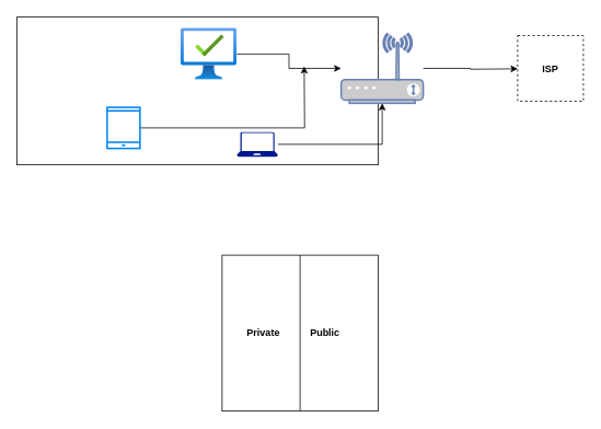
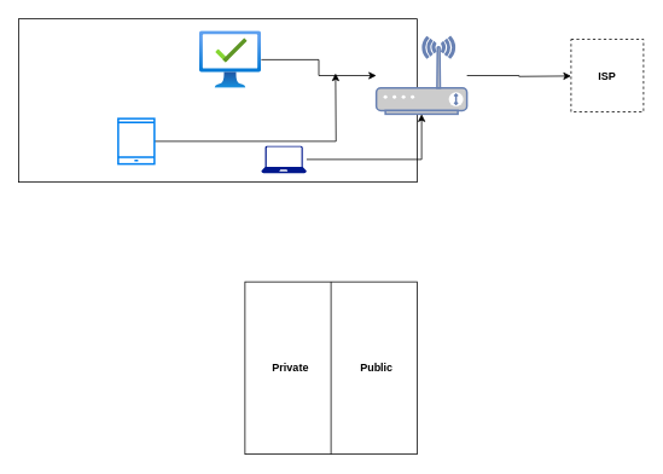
- <mxCell id="17" value="&lt;b&gt;Public&lt;/b&gt;" style="text;html=1;align=center;verticalAlign=middle;resizable=0;points=[];autosize=1;strokeColor=none;fillColor=none;" vertex="1" parent="13"><mxGeometry x="95" y="80" width="60" height="30" as="geometry" /></mxCell>
+ <mxCell id="17" value="&lt;b&gt;Public&lt;/b&gt;" style="text;html=1;align=center;verticalAlign=middle;resizable=0;points=[];autosize=1;strokeColor=none;fillColor=none;" vertex="1" parent="13"><mxGeometry x="115" y="80" width="60" height="30" as="geometry" /></mxCell>
